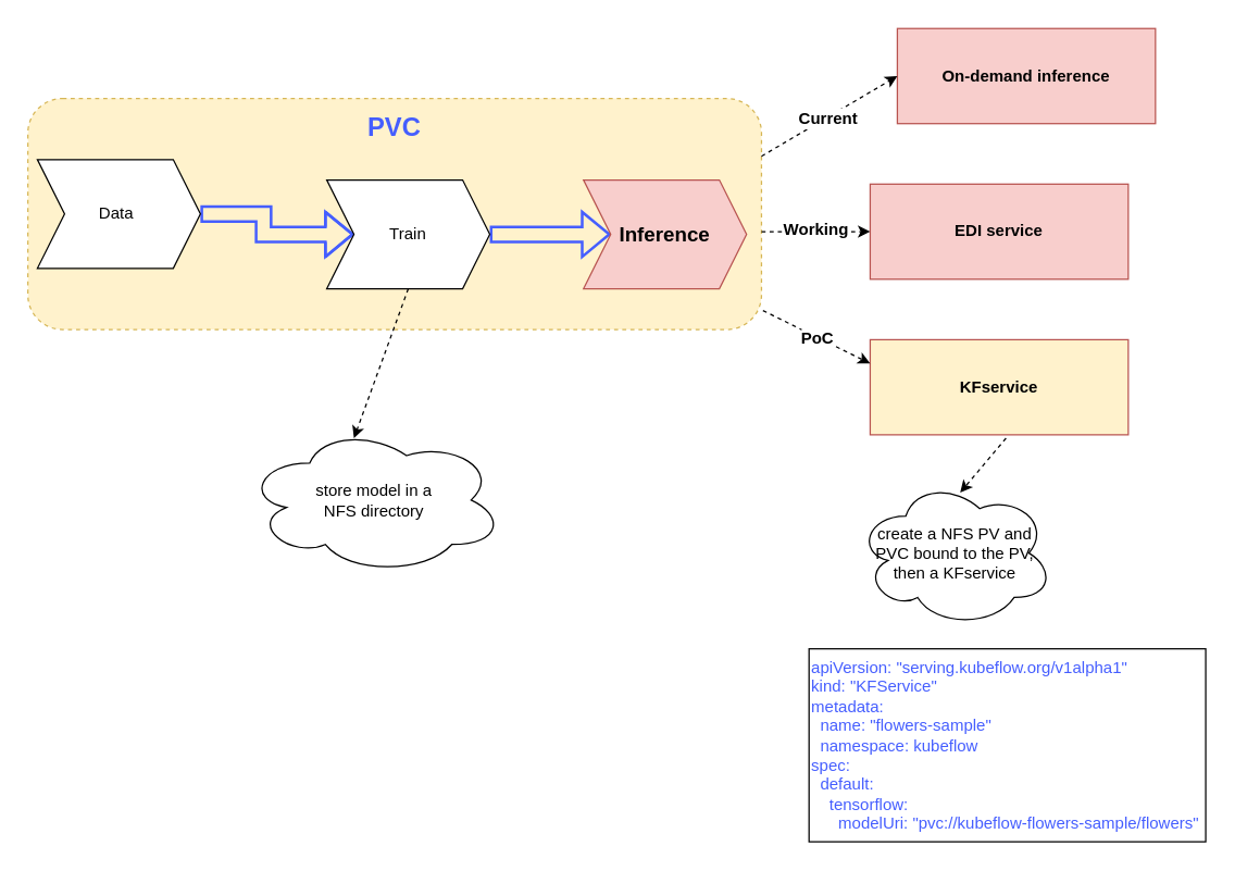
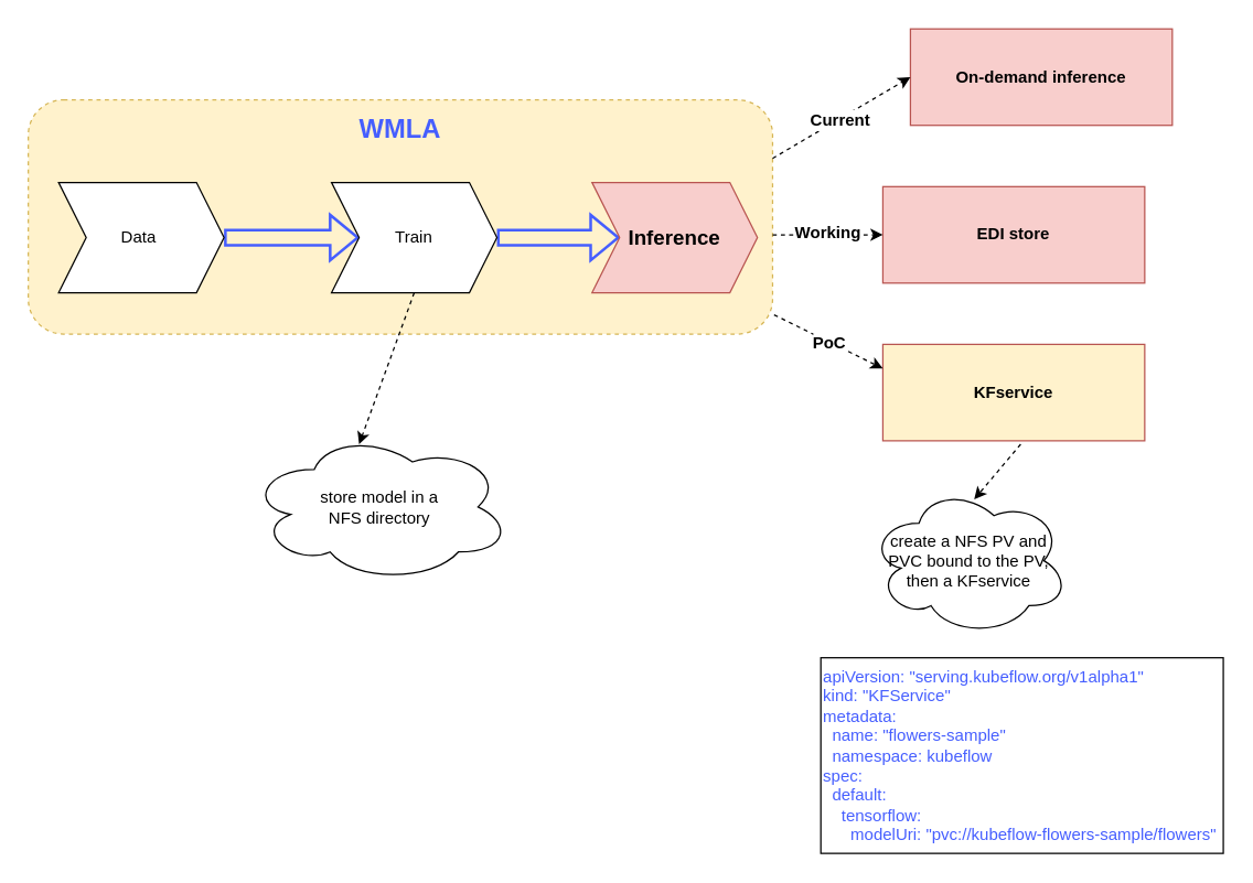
- <mxCell id="8" value="&lt;b&gt;&lt;font style=&quot;font-size: 19px&quot; color=&quot;#455eff&quot;&gt;PVC&lt;/font&gt;&lt;/b&gt;" style="text;html=1;strokeColor=none;fillColor=none;align=center;verticalAlign=middle;whiteSpace=wrap;rounded=0;dashed=1;" vertex="1" parent="1"><mxGeometry x="270" y="84" width="40" height="20" as="geometry" /></mxCell>
+ <mxCell id="8" value="&lt;b&gt;&lt;font style=&quot;font-size: 19px&quot; color=&quot;#455eff&quot;&gt;WMLA&lt;/font&gt;&lt;/b&gt;" style="text;html=1;strokeColor=none;fillColor=none;align=center;verticalAlign=middle;whiteSpace=wrap;rounded=0;dashed=1;" vertex="1" parent="1"><mxGeometry x="270" y="84" width="40" height="20" as="geometry" /></mxCell>
- <mxCell id="4" value="Data&amp;nbsp;" style="shape=step;perimeter=stepPerimeter;whiteSpace=wrap;html=1;fixedSize=1;" vertex="1" parent="1"><mxGeometry x="27" y="117" width="120" height="80" as="geometry" /></mxCell>
+ <mxCell id="4" value="Data&amp;nbsp;" style="shape=step;perimeter=stepPerimeter;whiteSpace=wrap;html=1;fixedSize=1;" vertex="1" parent="1"><mxGeometry x="42" y="132" width="120" height="80" as="geometry" /></mxCell>
- <mxCell id="10" value="&lt;b&gt;EDI service&lt;/b&gt;" style="rounded=0;whiteSpace=wrap;html=1;fillColor=#f8cecc;strokeColor=#b85450;" vertex="1" parent="1"><mxGeometry x="640" y="135" width="190" height="70" as="geometry" /></mxCell>
+ <mxCell id="10" value="&lt;b&gt;EDI store&lt;/b&gt;" style="rounded=0;whiteSpace=wrap;html=1;fillColor=#f8cecc;strokeColor=#b85450;" vertex="1" parent="1"><mxGeometry x="640" y="135" width="190" height="70" as="geometry" /></mxCell>
